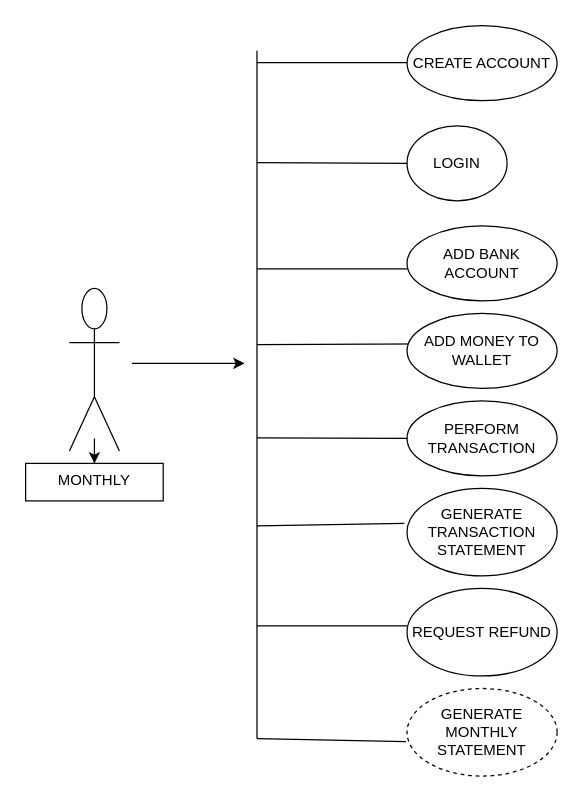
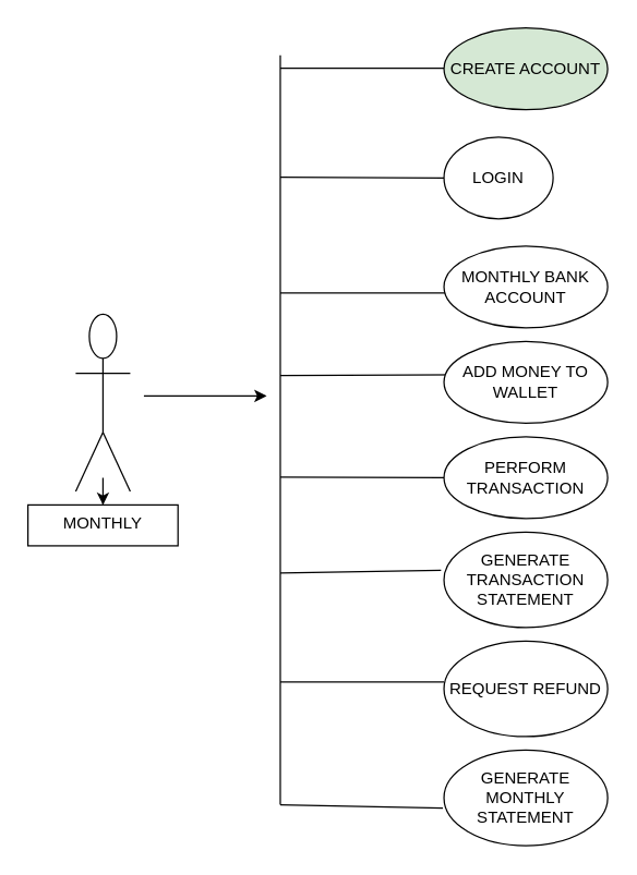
- <mxCell id="10" value="CREATE ACCOUNT" style="ellipse;whiteSpace=wrap;html=1;" vertex="1" parent="1"><mxGeometry x="325" width="120" height="60" as="geometry" y="20" /></mxCell>
+ <mxCell id="10" value="CREATE ACCOUNT" style="ellipse;whiteSpace=wrap;html=1;fillColor=#d5e8d4;" vertex="1" parent="1"><mxGeometry x="325" width="120" height="60" as="geometry" y="20" /></mxCell>
- <mxCell id="12" value="ADD BANK ACCOUNT" style="ellipse;whiteSpace=wrap;html=1;" vertex="1" parent="1"><mxGeometry x="325" y="180" width="120" height="60" as="geometry" /></mxCell>
+ <mxCell id="12" value="MONTHLY BANK ACCOUNT" style="ellipse;whiteSpace=wrap;html=1;" vertex="1" parent="1"><mxGeometry x="325" y="180" width="120" height="60" as="geometry" /></mxCell>
- <mxCell id="20" value="GENERATE MONTHLY STATEMENT" style="ellipse;whiteSpace=wrap;html=1;dashed=1;" vertex="1" parent="1"><mxGeometry x="325" y="550" width="120" height="70" as="geometry" /></mxCell>
+ <mxCell id="20" value="GENERATE MONTHLY STATEMENT" style="ellipse;whiteSpace=wrap;html=1;" vertex="1" parent="1"><mxGeometry x="325" y="550" width="120" height="70" as="geometry" /></mxCell>
